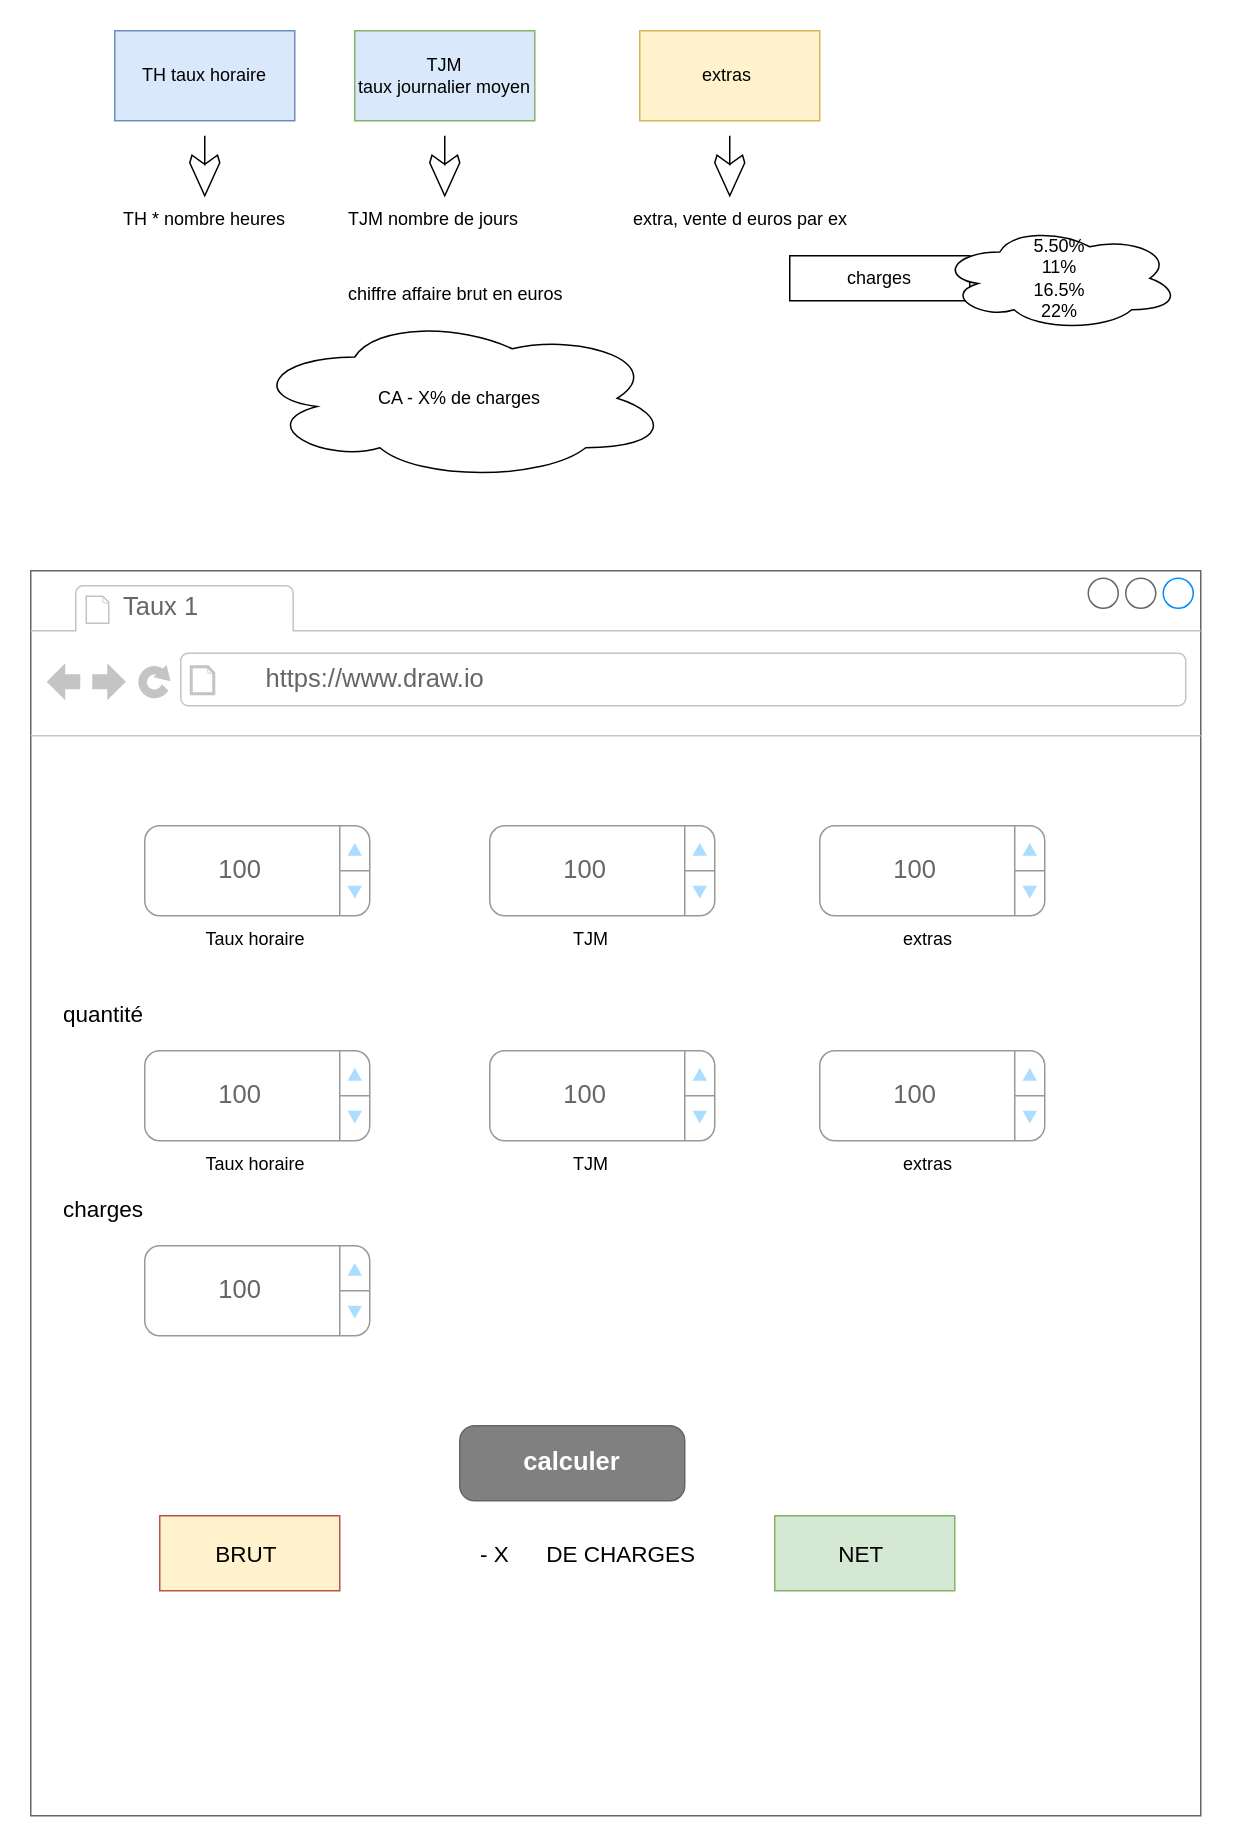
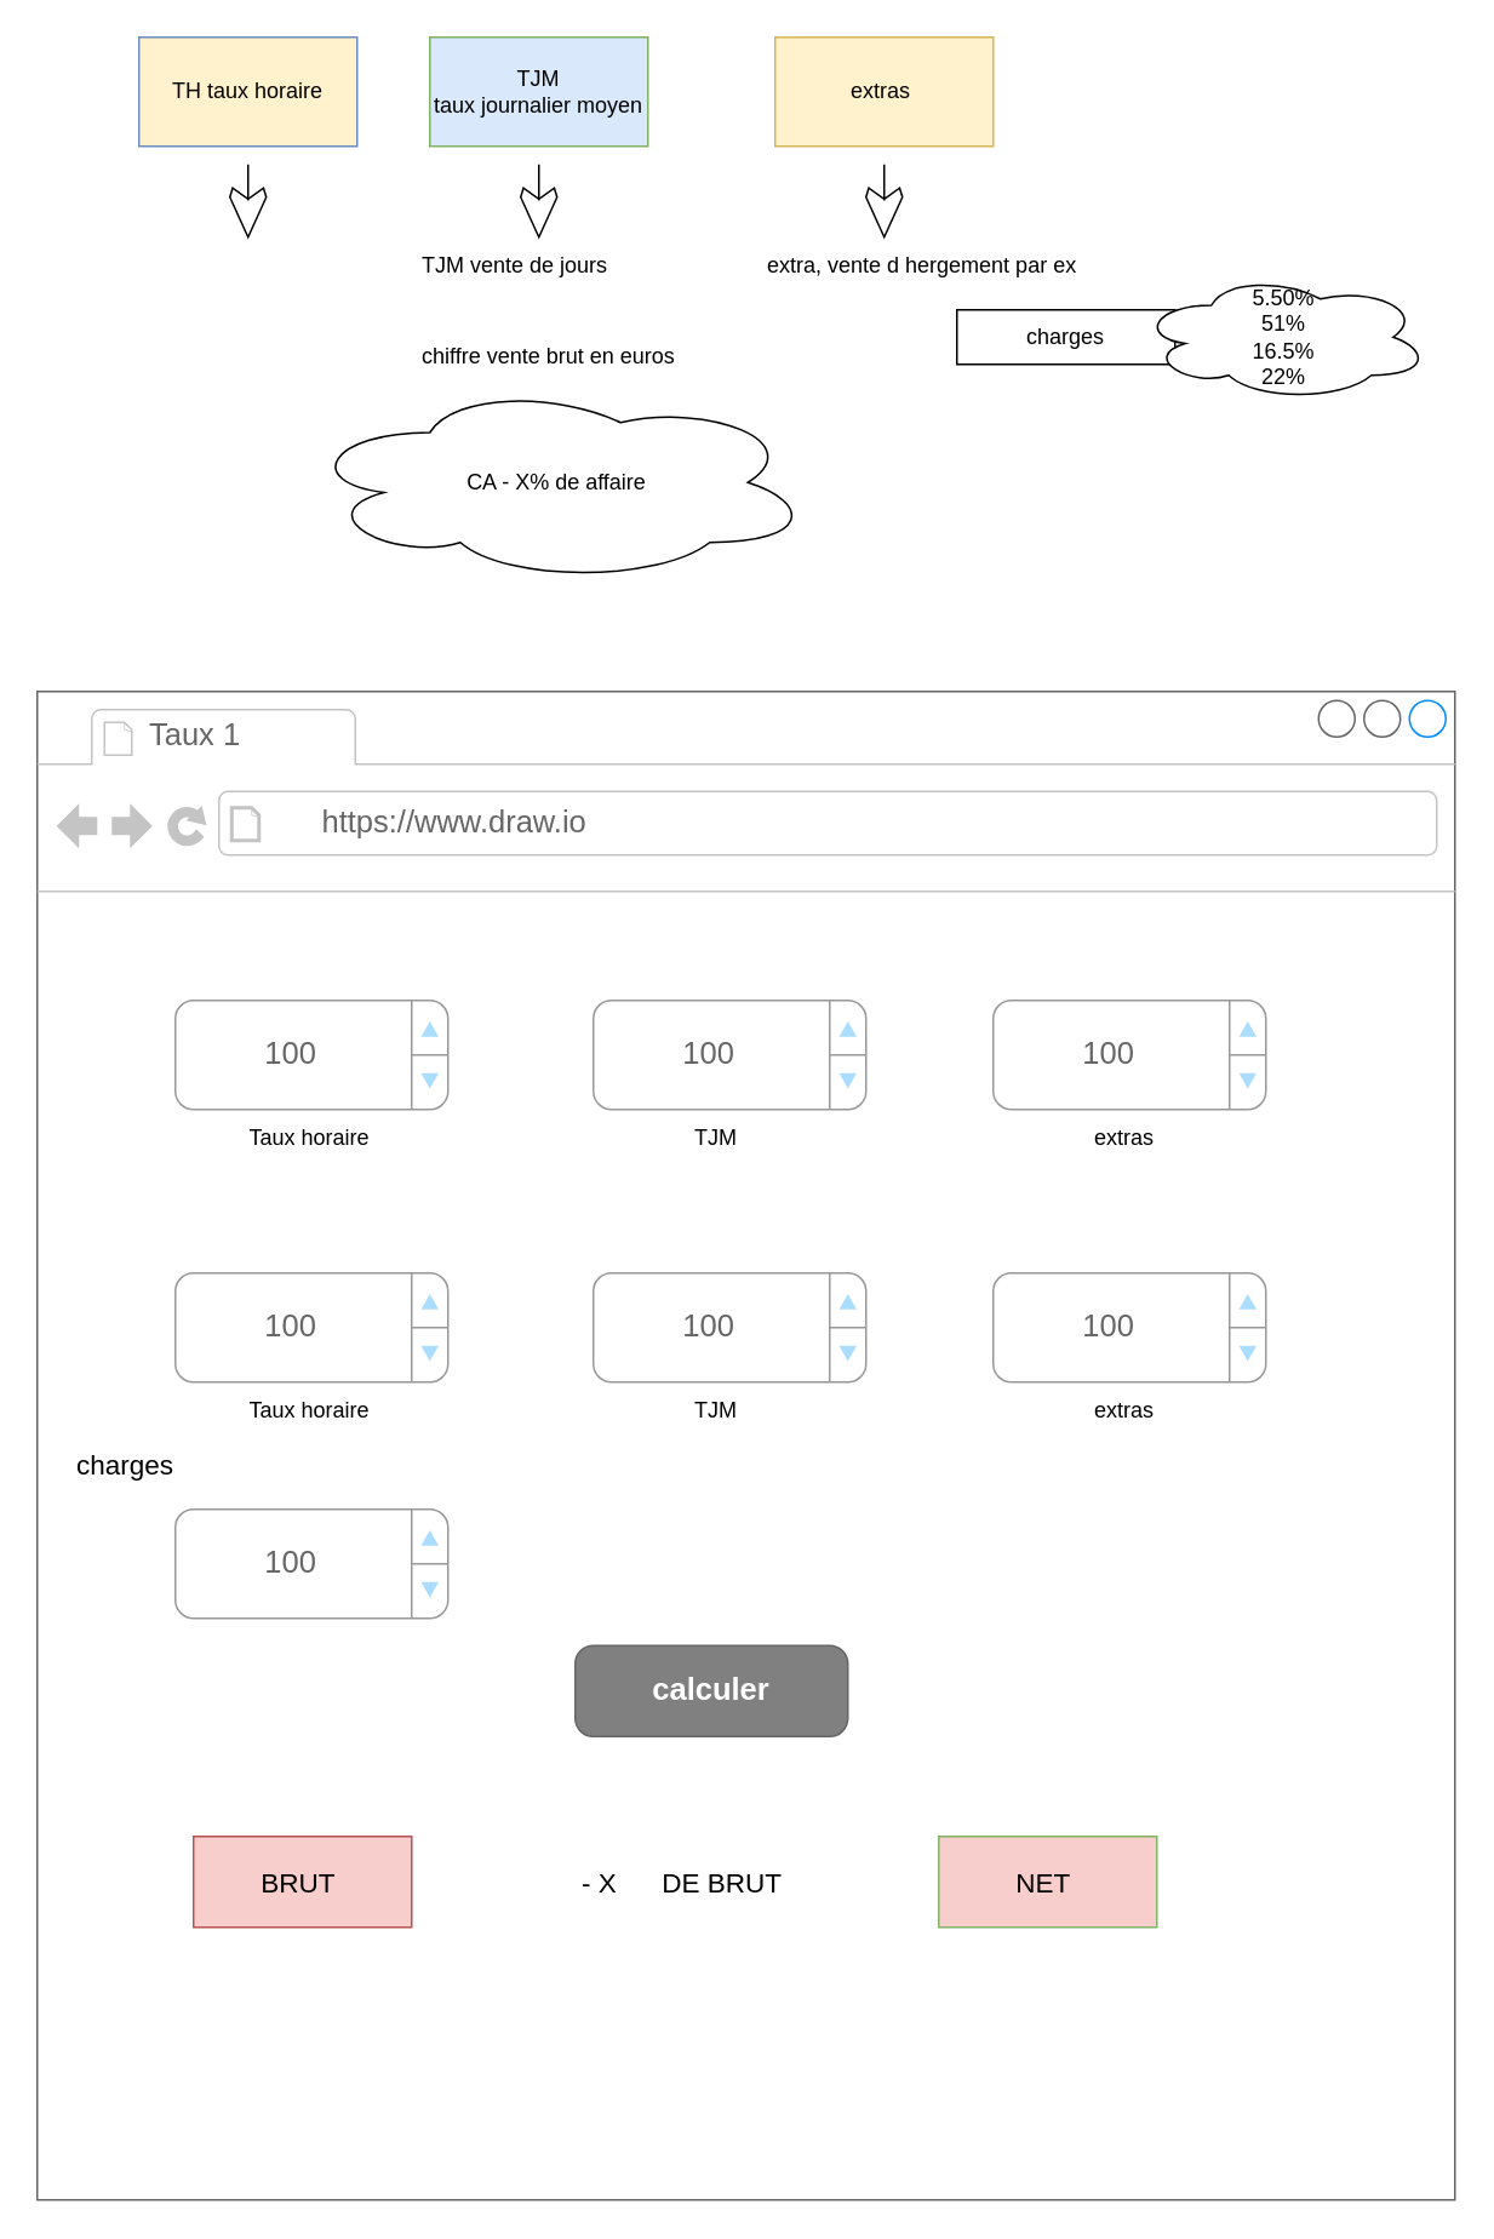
- <mxCell id="28" value="TH taux horaire" style="whiteSpace=wrap;html=1;fillColor=#dae8fc;strokeColor=#6c8ebf;" vertex="1" parent="1"><mxGeometry x="76" y="20" width="120" height="60" as="geometry" /></mxCell>
+ <mxCell id="28" value="TH taux horaire" style="whiteSpace=wrap;html=1;fillColor=#fff2cc;strokeColor=#6c8ebf;" vertex="1" parent="1"><mxGeometry x="76" y="20" width="120" height="60" as="geometry" /></mxCell>
- <mxCell id="31" value="TH * nombre heures" style="text;strokeColor=none;fillColor=none;align=left;verticalAlign=middle;spacingLeft=4;spacingRight=4;overflow=hidden;points=[[0,0.5],[1,0.5]];portConstraint=eastwest;rotatable=0;" vertex="1" parent="1"><mxGeometry x="76" y="130" width="120" height="30" as="geometry" /></mxCell>
- <mxCell id="32" value="TJM nombre de jours" style="text;strokeColor=none;fillColor=none;align=left;verticalAlign=middle;spacingLeft=4;spacingRight=4;overflow=hidden;points=[[0,0.5],[1,0.5]];portConstraint=eastwest;rotatable=0;" vertex="1" parent="1"><mxGeometry x="226" y="130" width="130" height="30" as="geometry" /></mxCell>
+ <mxCell id="32" value="TJM vente de jours" style="text;strokeColor=none;fillColor=none;align=left;verticalAlign=middle;spacingLeft=4;spacingRight=4;overflow=hidden;points=[[0,0.5],[1,0.5]];portConstraint=eastwest;rotatable=0;" vertex="1" parent="1"><mxGeometry x="226" y="130" width="130" height="30" as="geometry" /></mxCell>
- <mxCell id="36" value="extra, vente d euros par ex" style="text;strokeColor=none;fillColor=none;align=left;verticalAlign=middle;spacingLeft=4;spacingRight=4;overflow=hidden;points=[[0,0.5],[1,0.5]];portConstraint=eastwest;rotatable=0;" vertex="1" parent="1"><mxGeometry x="416" y="130" width="190" height="30" as="geometry" /></mxCell>
+ <mxCell id="36" value="extra, vente d hergement par ex" style="text;strokeColor=none;fillColor=none;align=left;verticalAlign=middle;spacingLeft=4;spacingRight=4;overflow=hidden;points=[[0,0.5],[1,0.5]];portConstraint=eastwest;rotatable=0;" vertex="1" parent="1"><mxGeometry x="416" y="130" width="190" height="30" as="geometry" /></mxCell>
- <mxCell id="44" value="5.50%&lt;br&gt;11%&lt;br&gt;16.5%&lt;br&gt;22%" style="ellipse;shape=cloud;whiteSpace=wrap;html=1;" vertex="1" parent="1"><mxGeometry x="626" y="150" width="160" height="70" as="geometry" /></mxCell>
+ <mxCell id="44" value="5.50%&lt;br&gt;51%&lt;br&gt;16.5%&lt;br&gt;22%" style="ellipse;shape=cloud;whiteSpace=wrap;html=1;" vertex="1" parent="1"><mxGeometry x="626" y="150" width="160" height="70" as="geometry" /></mxCell>
- <mxCell id="41" value="chiffre affaire brut en euros" style="text;strokeColor=none;fillColor=none;align=left;verticalAlign=middle;spacingLeft=4;spacingRight=4;overflow=hidden;points=[[0,0.5],[1,0.5]];portConstraint=eastwest;rotatable=0;" vertex="1" parent="1"><mxGeometry x="226" y="180" width="170" height="30" as="geometry" /></mxCell>
+ <mxCell id="41" value="chiffre vente brut en euros" style="text;strokeColor=none;fillColor=none;align=left;verticalAlign=middle;spacingLeft=4;spacingRight=4;overflow=hidden;points=[[0,0.5],[1,0.5]];portConstraint=eastwest;rotatable=0;" vertex="1" parent="1"><mxGeometry x="226" y="180" width="170" height="30" as="geometry" /></mxCell>
- <mxCell id="42" value="CA - X% de charges" style="ellipse;shape=cloud;whiteSpace=wrap;html=1;" vertex="1" parent="1"><mxGeometry x="166" y="210" width="280" height="110" as="geometry" /></mxCell>
+ <mxCell id="42" value="CA - X% de affaire" style="ellipse;shape=cloud;whiteSpace=wrap;html=1;" vertex="1" parent="1"><mxGeometry x="166" y="210" width="280" height="110" as="geometry" /></mxCell>
- <mxCell id="12" value="quantité" style="text;strokeColor=none;fillColor=none;align=left;verticalAlign=middle;spacingLeft=4;spacingRight=4;overflow=hidden;points=[[0,0.5],[1,0.5]];portConstraint=eastwest;rotatable=0;fontSize=15;" vertex="1" parent="2"><mxGeometry x="16" y="280" width="80" height="30" as="geometry" /></mxCell>
- <mxCell id="25" value="calculer" style="strokeWidth=1;shadow=0;dashed=0;align=center;html=1;shape=mxgraph.mockup.buttons.button;strokeColor=#666666;fontColor=#ffffff;mainText=;buttonStyle=round;fontSize=17;fontStyle=1;fillColor=#808080;whiteSpace=wrap;" vertex="1" parent="2"><mxGeometry x="286" y="570" width="150" height="50" as="geometry" /></mxCell>
+ <mxCell id="25" value="calculer" style="strokeWidth=1;shadow=0;dashed=0;align=center;html=1;shape=mxgraph.mockup.buttons.button;strokeColor=#666666;fontColor=#ffffff;mainText=;buttonStyle=round;fontSize=17;fontStyle=1;fillColor=#808080;whiteSpace=wrap;" vertex="1" parent="2"><mxGeometry x="296" y="525" width="150" height="50" as="geometry" /></mxCell>
- <mxCell id="21" value="BRUT&amp;nbsp;" style="rounded=0;whiteSpace=wrap;html=1;fontSize=15;fillColor=#fff2cc;strokeColor=#b85450;" vertex="1" parent="2"><mxGeometry x="86" y="630" width="120" height="50" as="geometry" /></mxCell>
+ <mxCell id="21" value="BRUT&amp;nbsp;" style="rounded=0;whiteSpace=wrap;html=1;fontSize=15;fillColor=#f8cecc;strokeColor=#b85450;" vertex="1" parent="2"><mxGeometry x="86" y="630" width="120" height="50" as="geometry" /></mxCell>
- <mxCell id="23" value="NET&amp;nbsp;" style="rounded=0;whiteSpace=wrap;html=1;fontSize=15;fillColor=#d5e8d4;strokeColor=#82b366;" vertex="1" parent="2"><mxGeometry x="496" y="630" width="120" height="50" as="geometry" /></mxCell>
+ <mxCell id="23" value="NET&amp;nbsp;" style="rounded=0;whiteSpace=wrap;html=1;fontSize=15;fillColor=#f8cecc;strokeColor=#82b366;" vertex="1" parent="2"><mxGeometry x="496" y="630" width="120" height="50" as="geometry" /></mxCell>
- <mxCell id="26" value="- X      DE CHARGES" style="text;strokeColor=none;fillColor=none;align=left;verticalAlign=middle;spacingLeft=4;spacingRight=4;overflow=hidden;points=[[0,0.5],[1,0.5]];portConstraint=eastwest;rotatable=0;fontSize=15;" vertex="1" parent="2"><mxGeometry x="294" y="640" width="174" height="30" as="geometry" /></mxCell>
+ <mxCell id="26" value="- X      DE BRUT" style="text;strokeColor=none;fillColor=none;align=left;verticalAlign=middle;spacingLeft=4;spacingRight=4;overflow=hidden;points=[[0,0.5],[1,0.5]];portConstraint=eastwest;rotatable=0;fontSize=15;" vertex="1" parent="2"><mxGeometry x="294" y="640" width="174" height="30" as="geometry" /></mxCell>
